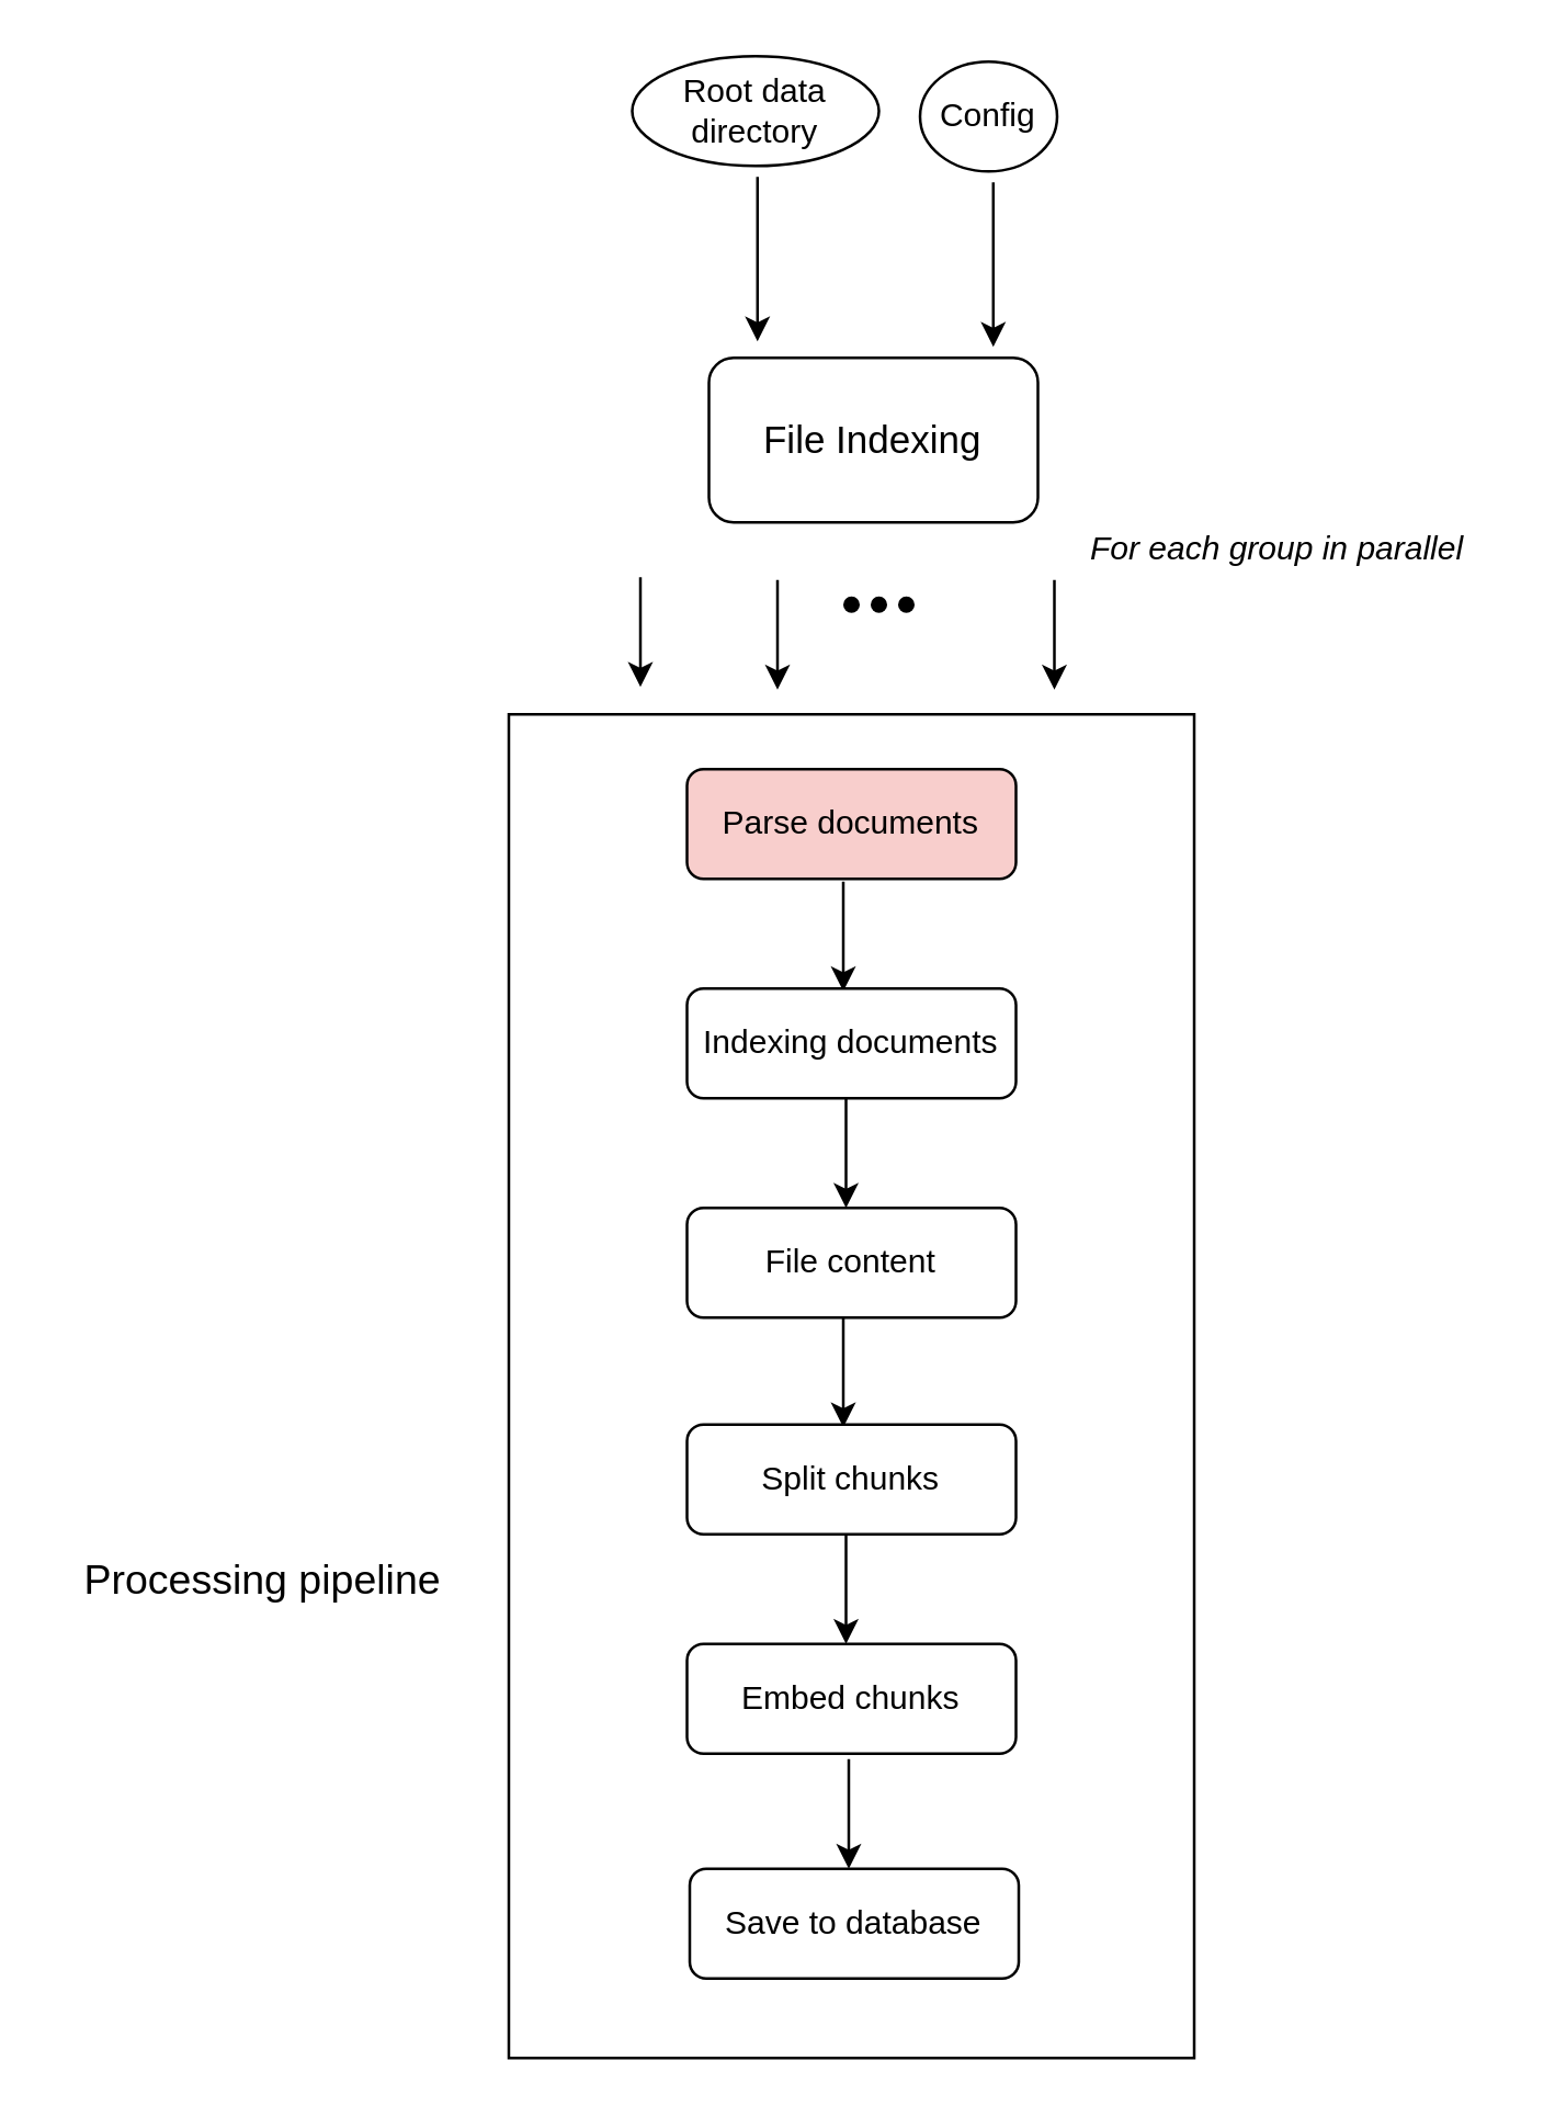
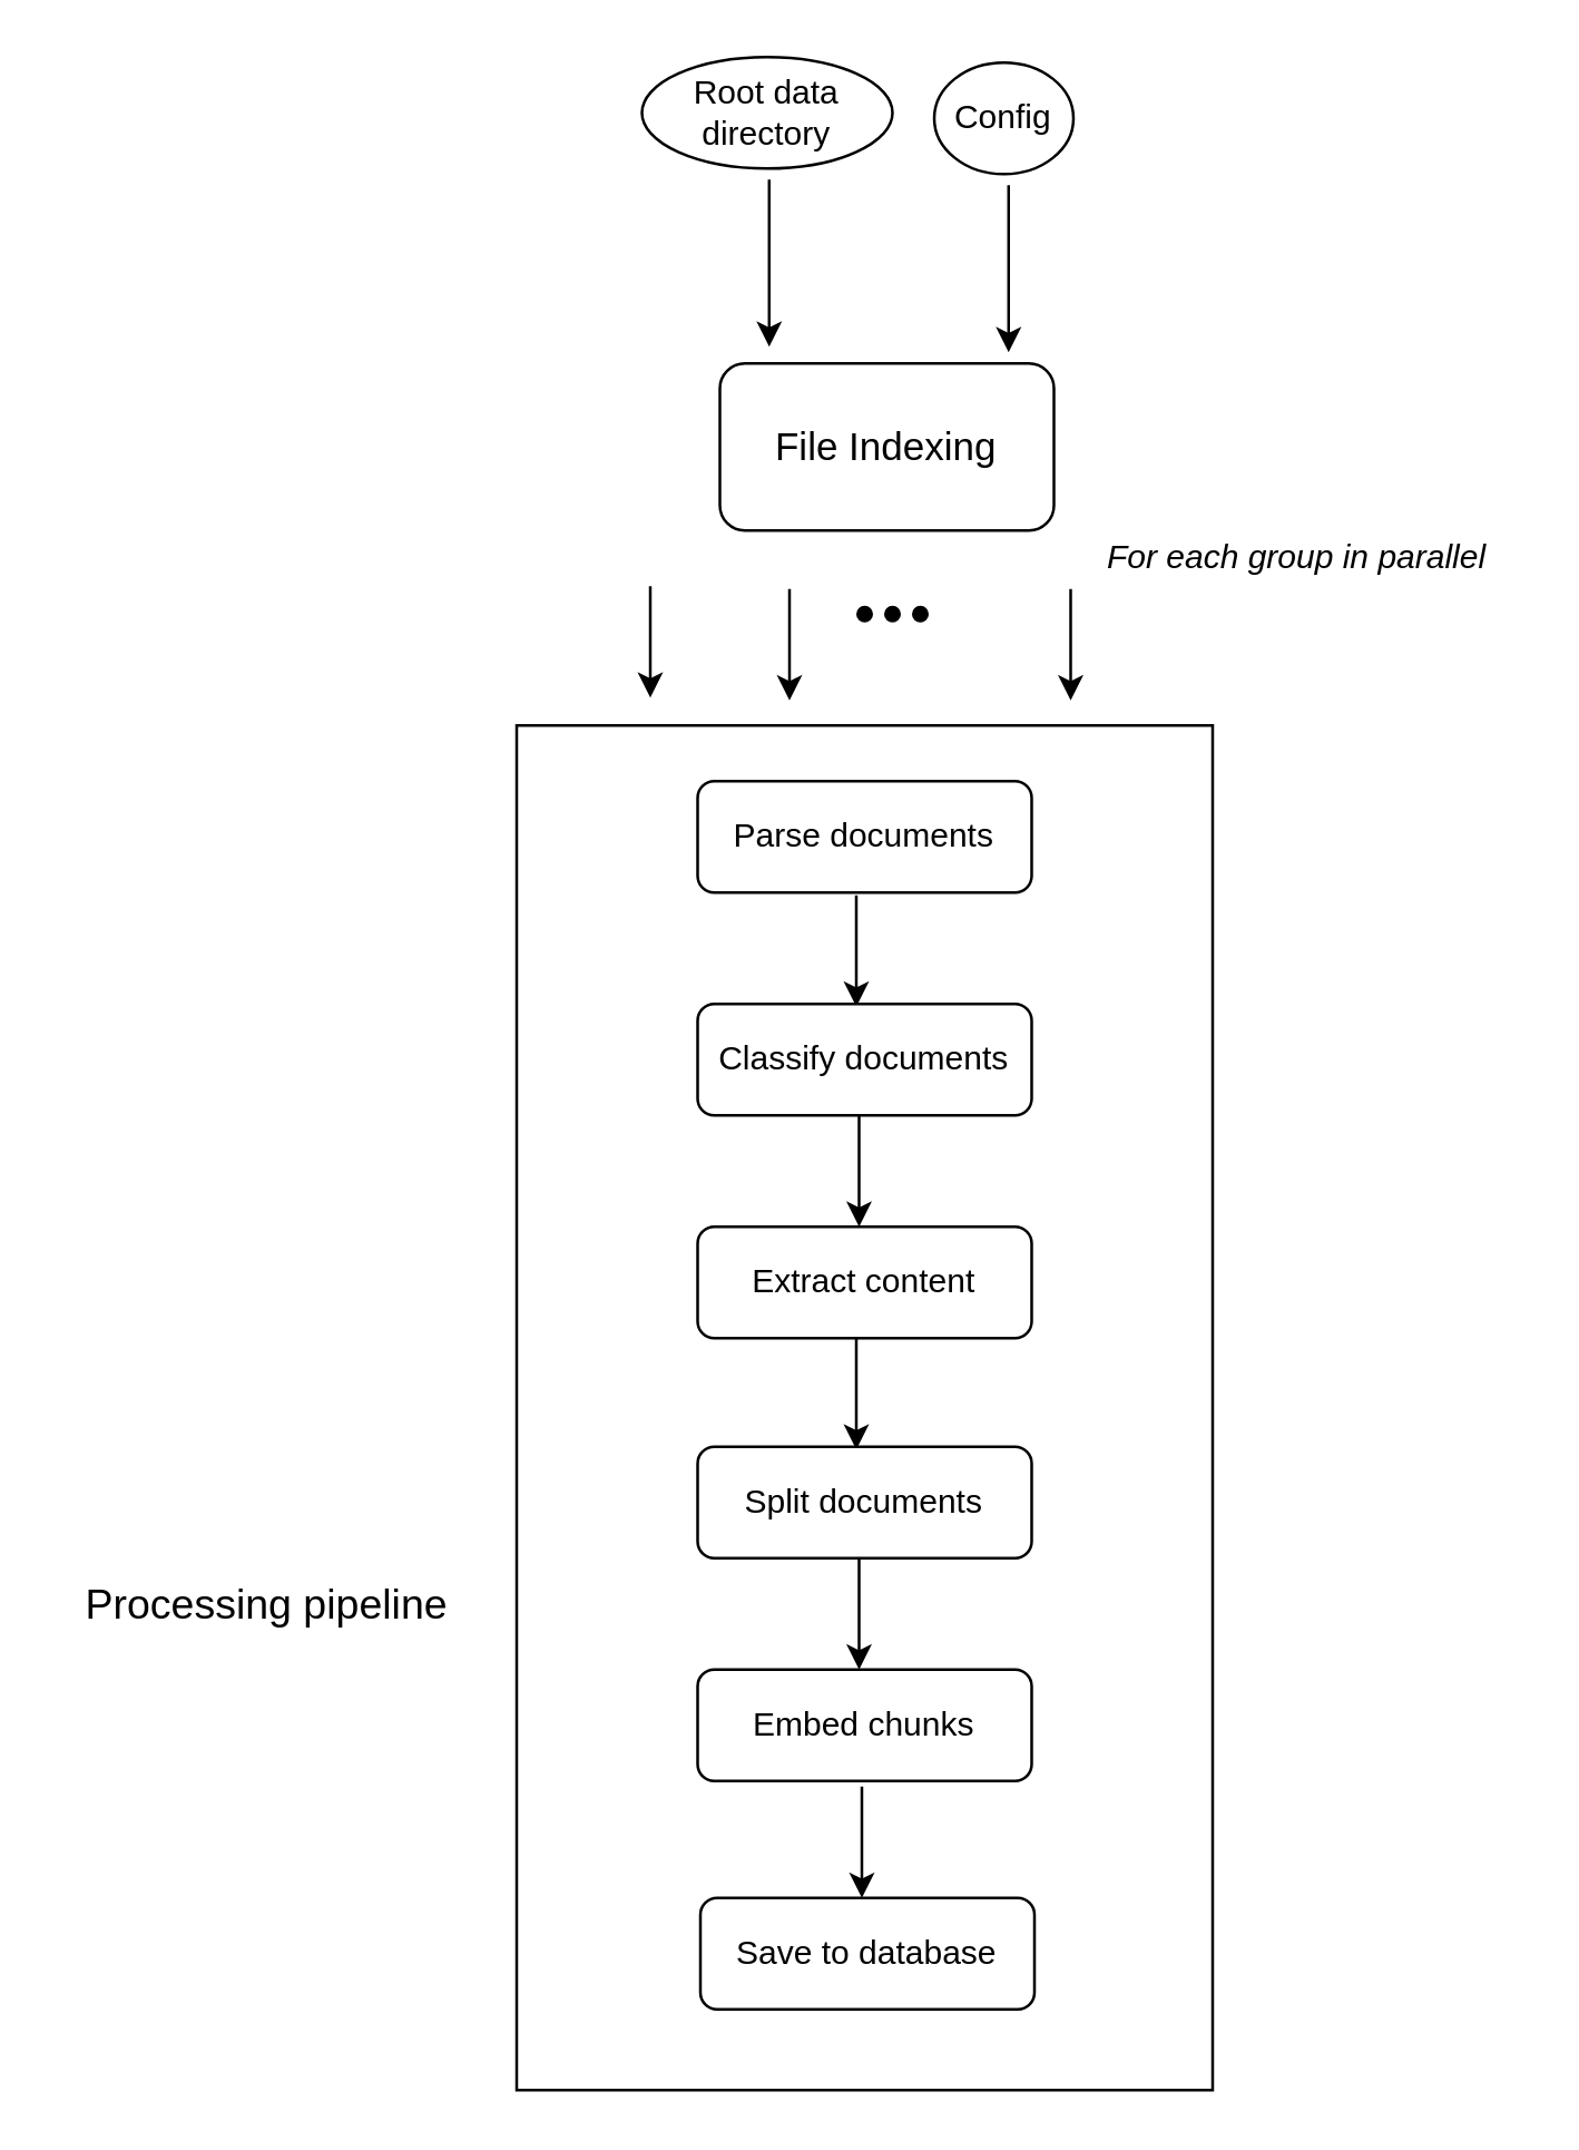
- <mxCell id="14" value="Parse documents" style="rounded=1;whiteSpace=wrap;html=1;fillColor=#f8cecc;" vertex="1" parent="1"><mxGeometry x="250" y="280" width="120" height="40" as="geometry" /></mxCell>
+ <mxCell id="14" value="Parse documents" style="rounded=1;whiteSpace=wrap;html=1;" vertex="1" parent="1"><mxGeometry x="250" y="280" width="120" height="40" as="geometry" /></mxCell>
- <mxCell id="19" value="Indexing documents" style="rounded=1;whiteSpace=wrap;html=1;" vertex="1" parent="1"><mxGeometry x="250" y="360" width="120" height="40" as="geometry" /></mxCell>
+ <mxCell id="19" value="Classify documents" style="rounded=1;whiteSpace=wrap;html=1;" vertex="1" parent="1"><mxGeometry x="250" y="360" width="120" height="40" as="geometry" /></mxCell>
- <mxCell id="16" value="File content" style="rounded=1;whiteSpace=wrap;html=1;" vertex="1" parent="1"><mxGeometry x="250" y="440" width="120" height="40" as="geometry" /></mxCell>
+ <mxCell id="16" value="Extract content" style="rounded=1;whiteSpace=wrap;html=1;" vertex="1" parent="1"><mxGeometry x="250" y="440" width="120" height="40" as="geometry" /></mxCell>
- <mxCell id="23" value="Split chunks" style="rounded=1;whiteSpace=wrap;html=1;" vertex="1" parent="1"><mxGeometry x="250" y="519" width="120" height="40" as="geometry" /></mxCell>
+ <mxCell id="23" value="Split documents" style="rounded=1;whiteSpace=wrap;html=1;" vertex="1" parent="1"><mxGeometry x="250" y="519" width="120" height="40" as="geometry" /></mxCell>
